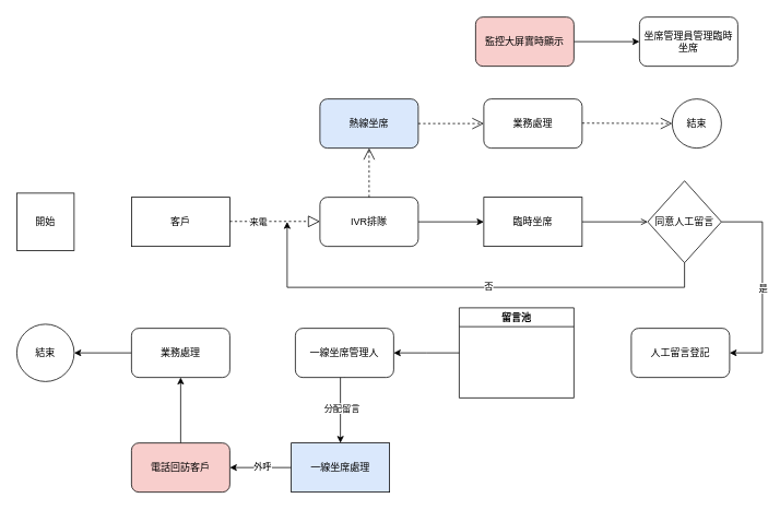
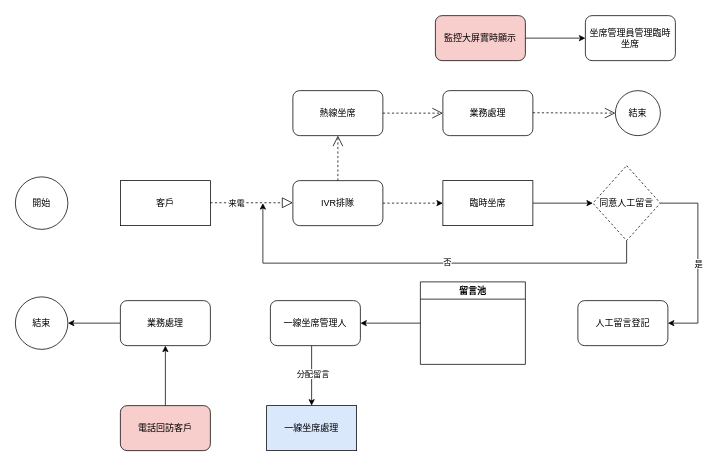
- <mxCell id="32" value="熱線坐席" style="whiteSpace=wrap;html=1;rounded=1;fillColor=#dae8fc;" vertex="1" parent="1"><mxGeometry x="390" y="120" width="120" height="60" as="geometry" /></mxCell>
+ <mxCell id="32" value="熱線坐席" style="whiteSpace=wrap;html=1;rounded=1;" vertex="1" parent="1"><mxGeometry x="390" y="120" width="120" height="60" as="geometry" /></mxCell>
- <mxCell id="26" value="開始" style="whiteSpace=wrap;html=1;aspect=fixed;rounded=0;" parent="1" vertex="1"><mxGeometry x="20" y="235" width="70" height="70" as="geometry" /></mxCell>
+ <mxCell id="26" value="開始" style="ellipse;whiteSpace=wrap;html=1;aspect=fixed;" parent="1" vertex="1"><mxGeometry x="20" y="235" width="70" height="70" as="geometry" /></mxCell>
- <mxCell id="3" value="" style="edgeStyle=orthogonalEdgeStyle;rounded=0;orthogonalLoop=1;jettySize=auto;html=1;exitX=1;exitY=0.5;exitDx=0;exitDy=0;" parent="1" source="9" target="5" edge="1"><mxGeometry relative="1" as="geometry"><mxPoint x="470" y="270" as="sourcePoint" /></mxGeometry></mxCell>
+ <mxCell id="3" value="" style="edgeStyle=orthogonalEdgeStyle;rounded=0;orthogonalLoop=1;jettySize=auto;html=1;exitX=1;exitY=0.5;exitDx=0;exitDy=0;dashed=1;" parent="1" source="9" target="5" edge="1"><mxGeometry relative="1" as="geometry"><mxPoint x="470" y="270" as="sourcePoint" /></mxGeometry></mxCell>
- <mxCell id="4" value="" style="edgeStyle=orthogonalEdgeStyle;rounded=0;orthogonalLoop=1;jettySize=auto;html=1;endArrow=open;" parent="1" source="5" target="8" edge="1"><mxGeometry relative="1" as="geometry" /></mxCell>
+ <mxCell id="4" value="" style="edgeStyle=orthogonalEdgeStyle;rounded=0;orthogonalLoop=1;jettySize=auto;html=1;" parent="1" source="5" target="8" edge="1"><mxGeometry relative="1" as="geometry" /></mxCell>
- <mxCell id="8" value="同意人工留言" style="rhombus;whiteSpace=wrap;html=1;rounded=0;" parent="1" vertex="1"><mxGeometry x="790" y="220" width="90" height="100" as="geometry" /></mxCell>
+ <mxCell id="8" value="同意人工留言" style="rhombus;whiteSpace=wrap;html=1;rounded=0;dashed=1;" parent="1" vertex="1"><mxGeometry x="790" y="220" width="90" height="100" as="geometry" /></mxCell>
- <mxCell id="16" value="" style="edgeStyle=orthogonalEdgeStyle;rounded=0;orthogonalLoop=1;jettySize=auto;html=1;entryX=1;entryY=0.5;entryDx=0;entryDy=0;" parent="1" source="18" target="24" edge="1"><mxGeometry relative="1" as="geometry"><mxPoint x="270" y="570" as="targetPoint" /></mxGeometry></mxCell>
- <mxCell id="17" value="外呼" style="edgeLabel;html=1;align=center;verticalAlign=middle;resizable=0;points=[];" parent="16" vertex="1" connectable="0"><mxGeometry x="-0.032" y="-2" relative="1" as="geometry"><mxPoint as="offset" /></mxGeometry></mxCell>
